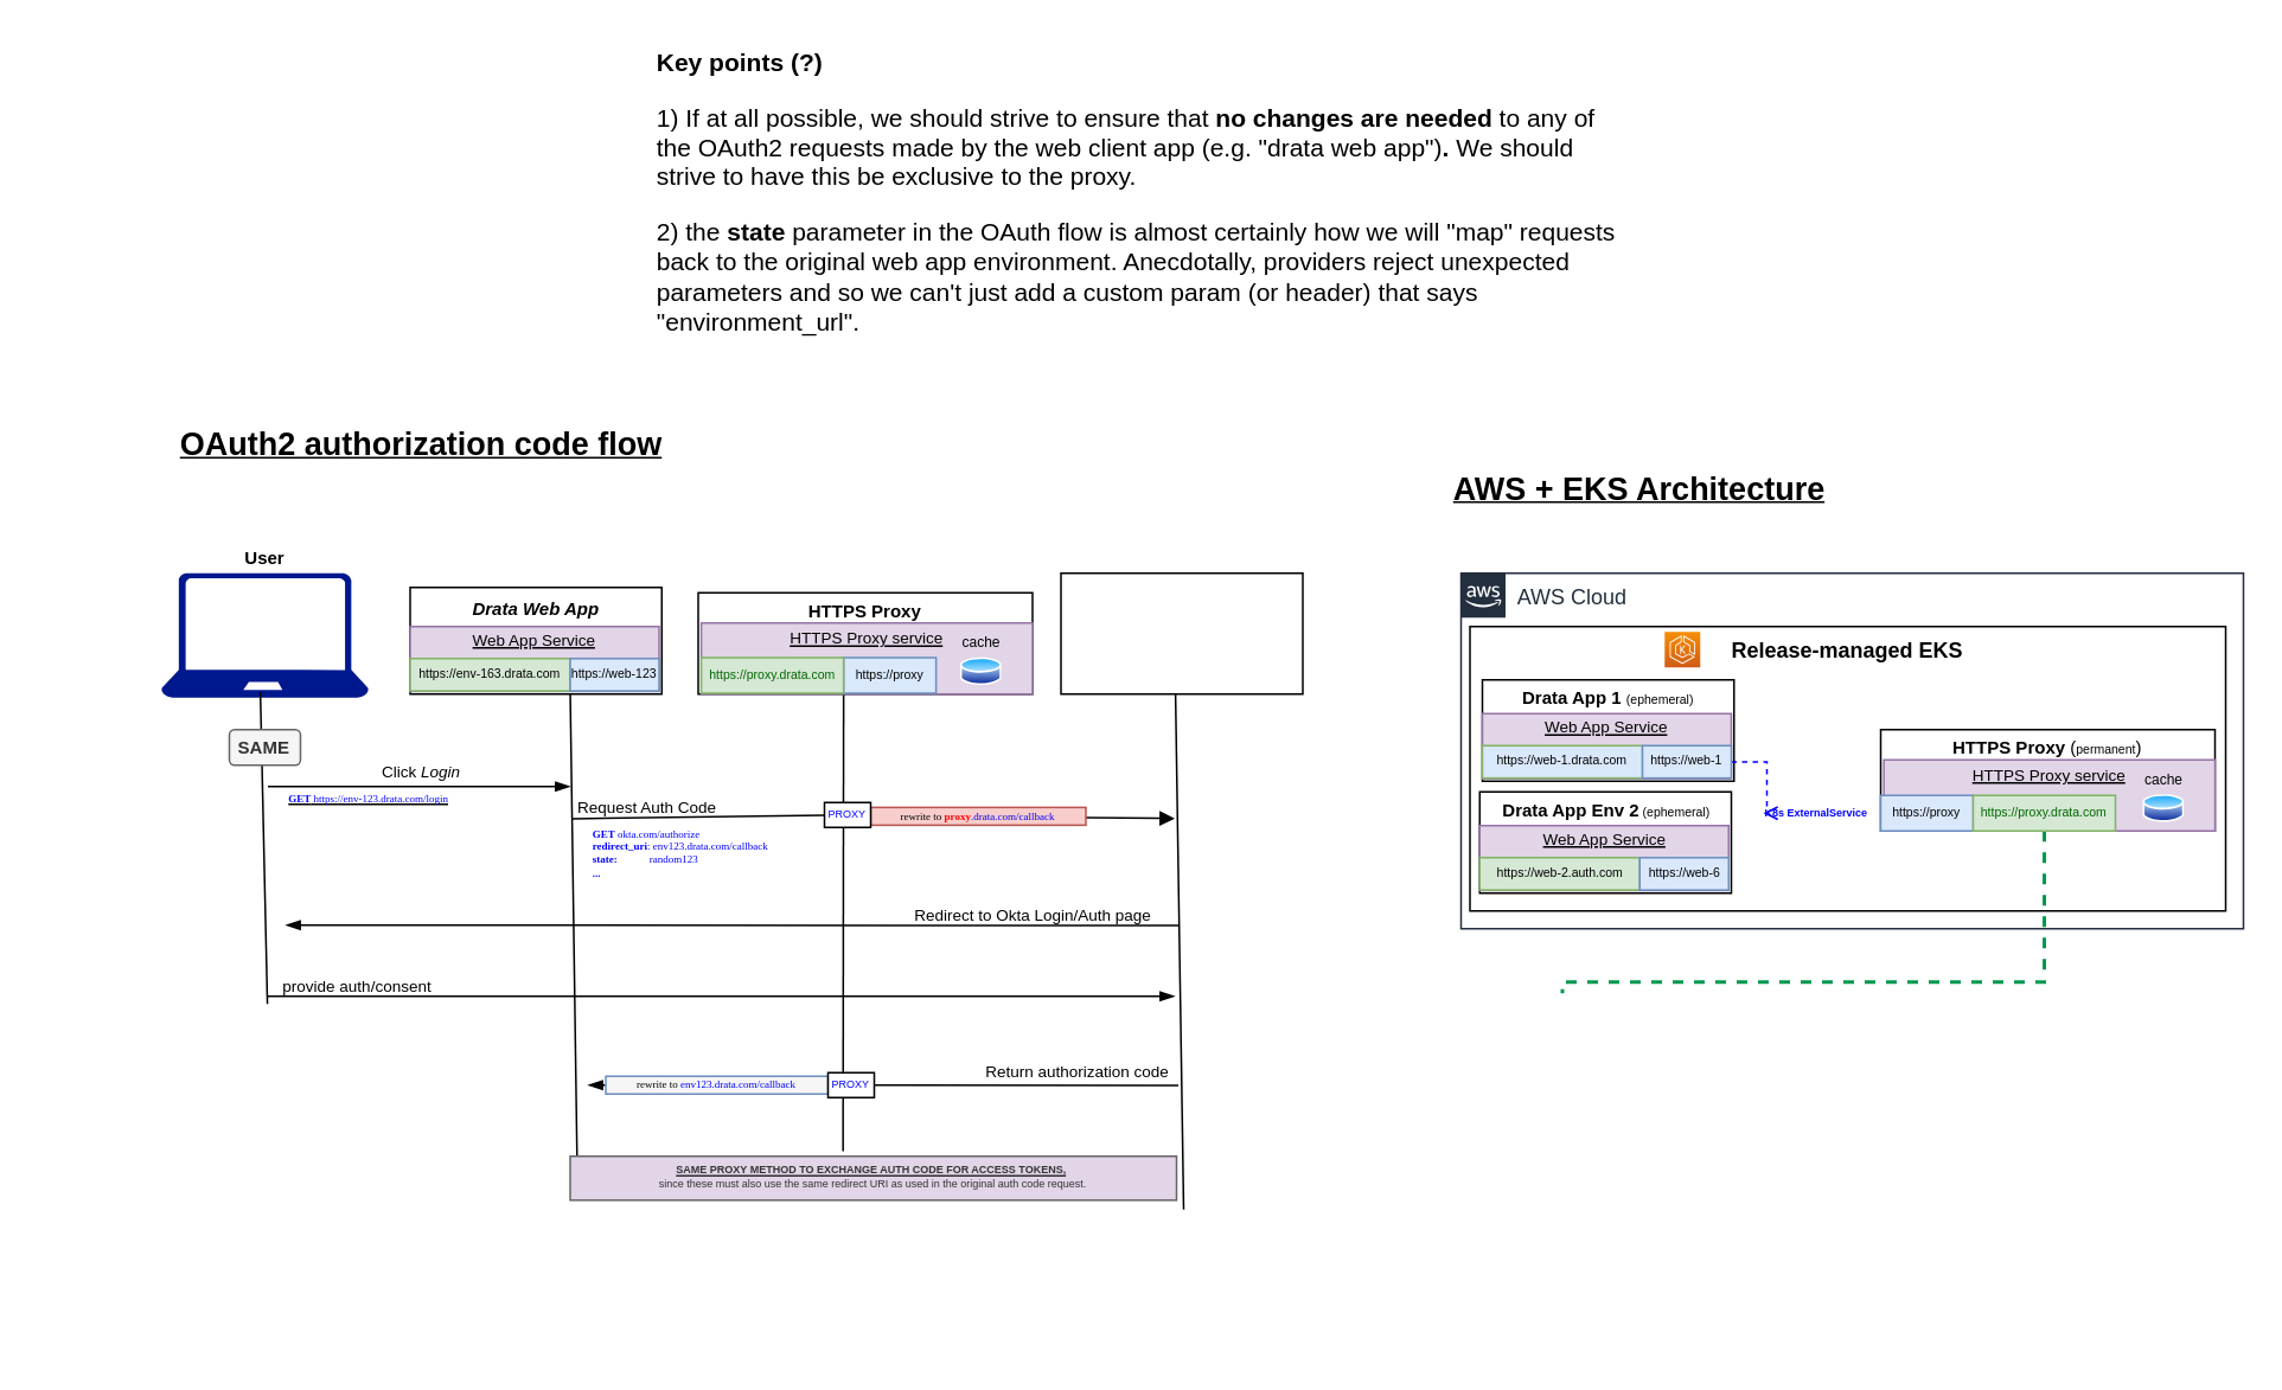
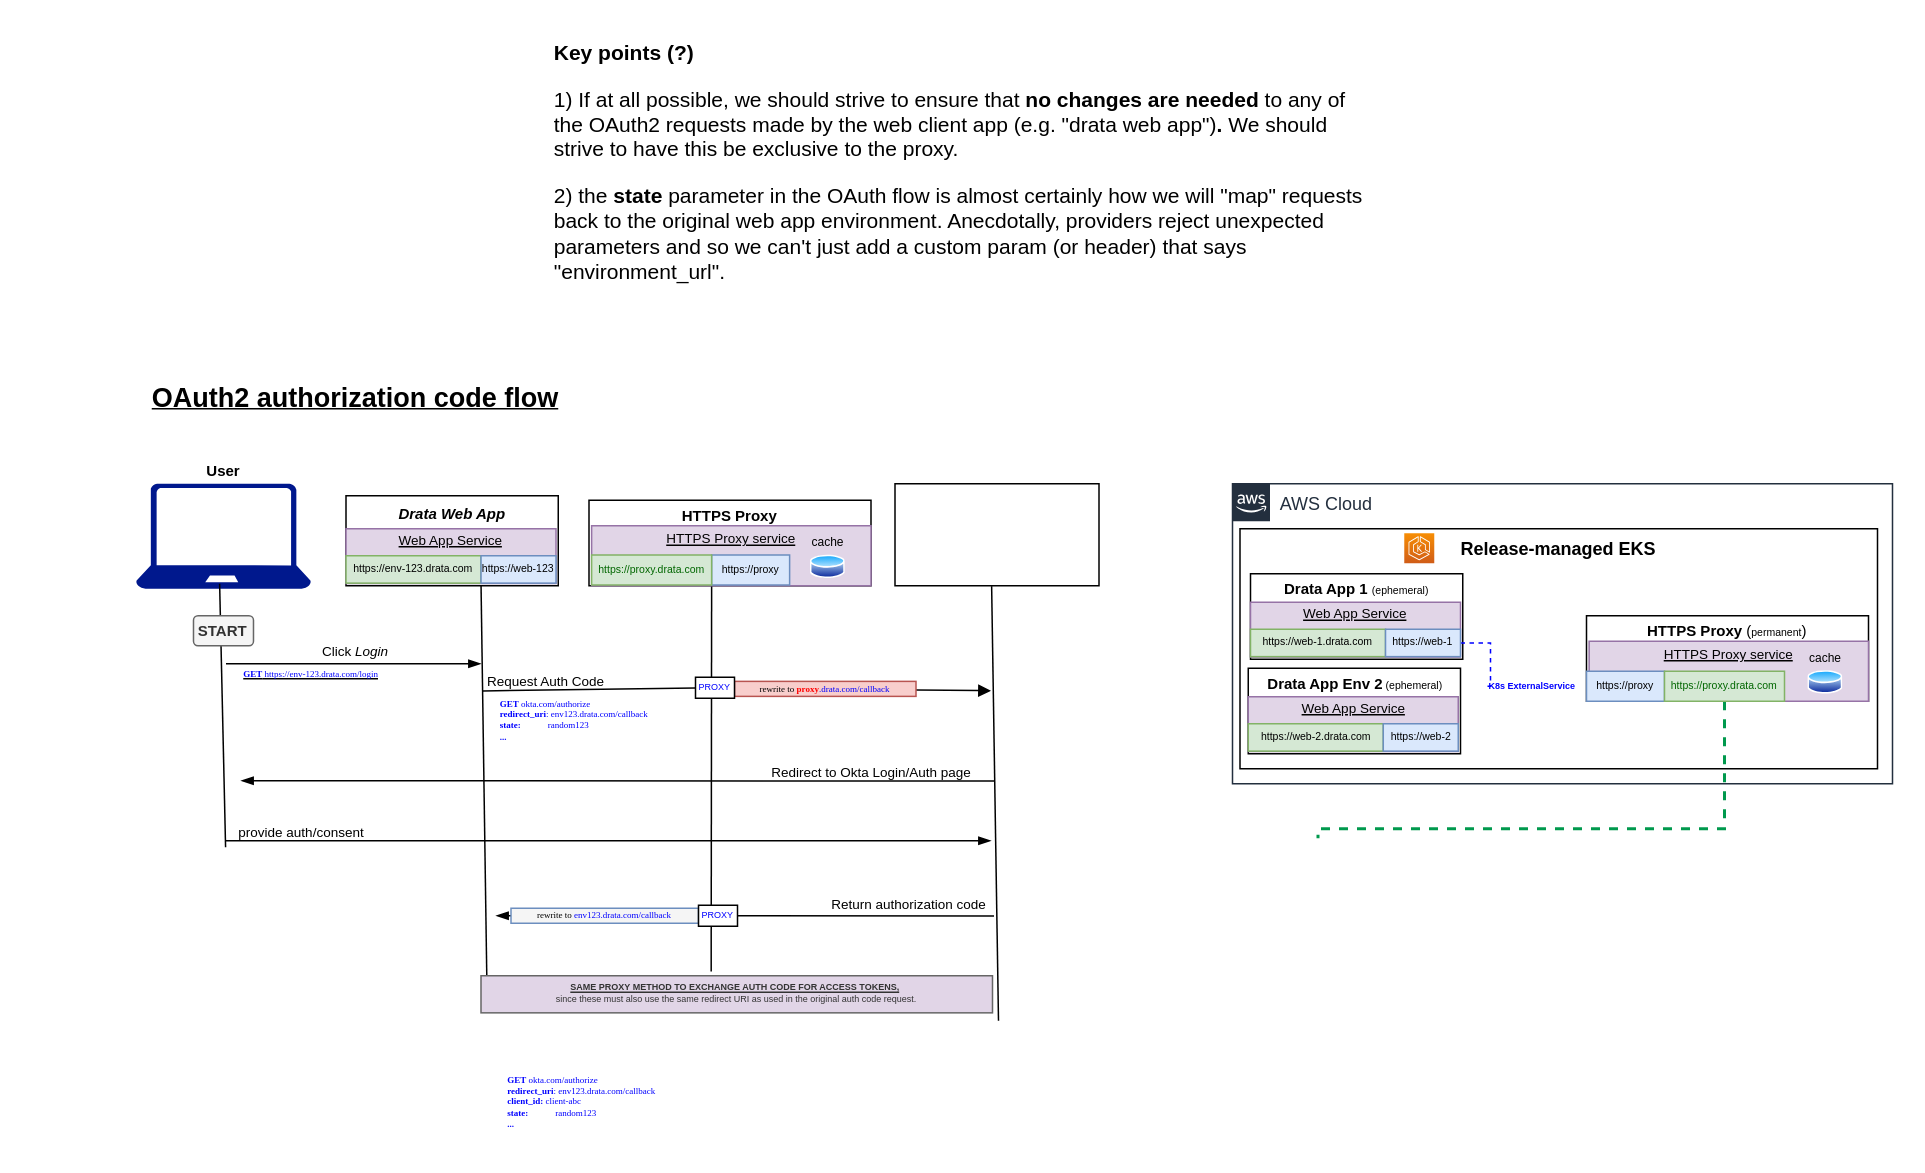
- <mxCell id="59" value="&lt;b&gt;&lt;u&gt;OAuth2 authorization code flow&lt;/u&gt;&lt;/b&gt;" style="text;html=1;strokeColor=none;fillColor=none;align=center;verticalAlign=middle;whiteSpace=wrap;rounded=0;labelBackgroundColor=none;fontSize=18;fontColor=#000000;" parent="1" vertex="1"><mxGeometry x="20.14" y="235" width="433.33" height="30" as="geometry" /></mxCell>
+ <mxCell id="59" value="&lt;b&gt;&lt;u&gt;OAuth2 authorization code flow&lt;/u&gt;&lt;/b&gt;" style="text;html=1;strokeColor=none;fillColor=none;align=center;verticalAlign=middle;whiteSpace=wrap;rounded=0;labelBackgroundColor=none;fontSize=18;fontColor=#000000;" parent="1" vertex="1"><mxGeometry x="20.14" y="250" width="433.33" height="30" as="geometry" /></mxCell>
- <mxCell id="60" value="&lt;b&gt;&lt;u&gt;AWS + EKS Architecture&lt;/u&gt;&lt;/b&gt;" style="text;html=1;strokeColor=none;fillColor=none;align=center;verticalAlign=middle;whiteSpace=wrap;rounded=0;labelBackgroundColor=none;fontSize=18;fontColor=#000000;" parent="1" vertex="1"><mxGeometry x="810" y="260" width="223.33" height="30" as="geometry" /></mxCell>
- <mxCell id="55" value="&lt;font style=&quot;font-size: 7px;&quot;&gt;&lt;span&gt;https://env-163.drata.com&lt;/span&gt;&lt;/font&gt;" style="rounded=0;whiteSpace=wrap;html=1;labelBackgroundColor=none;fontFamily=Helvetica;fontSize=6;fontStyle=0;fillColor=#d5e8d4;strokeColor=#82b366;verticalAlign=middle;labelPosition=center;verticalLabelPosition=middle;align=center;fontColor=default;" parent="1" vertex="1"><mxGeometry x="230" y="370" width="90.01" height="18.25" as="geometry" /></mxCell>
+ <mxCell id="55" value="&lt;font style=&quot;font-size: 7px;&quot;&gt;&lt;span&gt;https://env-123.drata.com&lt;/span&gt;&lt;/font&gt;" style="rounded=0;whiteSpace=wrap;html=1;labelBackgroundColor=none;fontFamily=Helvetica;fontSize=6;fontStyle=0;fillColor=#d5e8d4;strokeColor=#82b366;verticalAlign=middle;labelPosition=center;verticalLabelPosition=middle;align=center;fontColor=default;" parent="1" vertex="1"><mxGeometry x="230" y="370" width="90.01" height="18.25" as="geometry" /></mxCell>
- <mxCell id="57" value="&lt;b&gt;&lt;font style=&quot;font-size: 10px;&quot;&gt;SAME&lt;/font&gt;&lt;/b&gt;" style="rounded=1;whiteSpace=wrap;html=1;labelBackgroundColor=none;fontSize=6;fillColor=#f5f5f5;strokeColor=#666666;fontColor=#333333;" parent="1" vertex="1"><mxGeometry x="128.33" y="410" width="40" height="20" as="geometry" /></mxCell>
+ <mxCell id="57" value="&lt;b&gt;&lt;font style=&quot;font-size: 10px;&quot;&gt;START&lt;/font&gt;&lt;/b&gt;" style="rounded=1;whiteSpace=wrap;html=1;labelBackgroundColor=none;fontSize=6;fillColor=#f5f5f5;strokeColor=#666666;fontColor=#333333;" parent="1" vertex="1"><mxGeometry x="128.33" y="410" width="40" height="20" as="geometry" /></mxCell>
- <mxCell id="35" value="&lt;font style=&quot;font-size: 7px;&quot;&gt;&lt;span&gt;https://web-1.drata.com&lt;/span&gt;&lt;/font&gt;" style="rounded=0;whiteSpace=wrap;html=1;labelBackgroundColor=none;fontFamily=Helvetica;fontSize=6;fontStyle=0;fillColor=#dae8fc;strokeColor=#82b366;verticalAlign=middle;labelPosition=center;verticalLabelPosition=middle;align=center;fontColor=default;" parent="1" vertex="1"><mxGeometry x="833" y="419" width="90.01" height="18.25" as="geometry" /></mxCell>
+ <mxCell id="35" value="&lt;font style=&quot;font-size: 7px;&quot;&gt;&lt;span&gt;https://web-1.drata.com&lt;/span&gt;&lt;/font&gt;" style="rounded=0;whiteSpace=wrap;html=1;labelBackgroundColor=none;fontFamily=Helvetica;fontSize=6;fontStyle=0;fillColor=#d5e8d4;strokeColor=#82b366;verticalAlign=middle;labelPosition=center;verticalLabelPosition=middle;align=center;fontColor=default;" parent="1" vertex="1"><mxGeometry x="833" y="419" width="90.01" height="18.25" as="geometry" /></mxCell>
- <mxCell id="36" style="edgeStyle=orthogonalEdgeStyle;rounded=0;orthogonalLoop=1;jettySize=auto;html=1;entryX=0;entryY=0.5;entryDx=0;entryDy=0;dashed=1;fontSize=10;fontColor=#0000FF;endArrow=open;endFill=0;strokeColor=#0000FF;" parent="1" source="37" target="32" edge="1"><mxGeometry relative="1" as="geometry" /></mxCell>
+ <mxCell id="36" style="edgeStyle=orthogonalEdgeStyle;rounded=0;orthogonalLoop=1;jettySize=auto;html=1;entryX=0;entryY=0.5;entryDx=0;entryDy=0;dashed=1;fontSize=10;fontColor=#0000FF;endArrow=none;endFill=0;strokeColor=#0000FF;" parent="1" source="37" target="32" edge="1"><mxGeometry relative="1" as="geometry" /></mxCell>
- <mxCell id="46" value="&lt;font style=&quot;font-size: 7px;&quot;&gt;&lt;span&gt;https://web-2.auth.com&lt;/span&gt;&lt;/font&gt;" style="rounded=0;whiteSpace=wrap;html=1;labelBackgroundColor=none;fontFamily=Helvetica;fontSize=6;fontStyle=0;fillColor=#d5e8d4;strokeColor=#82b366;verticalAlign=middle;labelPosition=center;verticalLabelPosition=middle;align=center;fontColor=default;" parent="1" vertex="1"><mxGeometry x="831.5" y="482" width="90.01" height="18.25" as="geometry" /></mxCell>
+ <mxCell id="46" value="&lt;font style=&quot;font-size: 7px;&quot;&gt;&lt;span&gt;https://web-2.drata.com&lt;/span&gt;&lt;/font&gt;" style="rounded=0;whiteSpace=wrap;html=1;labelBackgroundColor=none;fontFamily=Helvetica;fontSize=6;fontStyle=0;fillColor=#d5e8d4;strokeColor=#82b366;verticalAlign=middle;labelPosition=center;verticalLabelPosition=middle;align=center;fontColor=default;" parent="1" vertex="1"><mxGeometry x="831.5" y="482" width="90.01" height="18.25" as="geometry" /></mxCell>
- <mxCell id="47" value="&lt;font style=&quot;font-size: 7px;&quot;&gt;&lt;span&gt;https://web-6&lt;/span&gt;&lt;/font&gt;" style="rounded=0;whiteSpace=wrap;html=1;labelBackgroundColor=none;fontFamily=Helvetica;fontSize=6;fontStyle=0;fillColor=#dae8fc;strokeColor=#6c8ebf;verticalAlign=middle;labelPosition=center;verticalLabelPosition=middle;align=center;" parent="1" vertex="1"><mxGeometry x="921.51" y="482" width="49.99" height="18.25" as="geometry" /></mxCell>
+ <mxCell id="47" value="&lt;font style=&quot;font-size: 7px;&quot;&gt;&lt;span&gt;https://web-2&lt;/span&gt;&lt;/font&gt;" style="rounded=0;whiteSpace=wrap;html=1;labelBackgroundColor=none;fontFamily=Helvetica;fontSize=6;fontStyle=0;fillColor=#dae8fc;strokeColor=#6c8ebf;verticalAlign=middle;labelPosition=center;verticalLabelPosition=middle;align=center;" parent="1" vertex="1"><mxGeometry x="921.51" y="482" width="49.99" height="18.25" as="geometry" /></mxCell>
+ <mxCell id="62" value="&lt;font color=&quot;#0000ff&quot;&gt;&lt;font style=&quot;font-size: 6px;&quot;&gt;&lt;span style=&quot;font-size: 6px;&quot;&gt;&lt;b&gt;GET&lt;/b&gt; okta.com/authorize&lt;br&gt;&lt;/span&gt;&lt;/font&gt;&lt;/font&gt;&lt;b style=&quot;color: rgb(0, 0, 255);&quot;&gt;redirect_uri&lt;/b&gt;&lt;span style=&quot;color: rgb(0, 0, 255);&quot;&gt;: env123.drata.com/callback&lt;/span&gt;&lt;br style=&quot;color: rgb(0, 0, 255);&quot;&gt;&lt;span style=&quot;color: rgb(0, 0, 255);&quot;&gt;&lt;b&gt;client_id: &lt;/b&gt;client-abc&lt;br&gt;&lt;b&gt;state:&lt;/b&gt;&lt;/span&gt;&lt;span style=&quot;color: rgb(0, 0, 255);&quot;&gt;&amp;nbsp; &amp;nbsp; &amp;nbsp; &amp;nbsp; &amp;nbsp; &amp;nbsp;&amp;nbsp;&lt;/span&gt;&lt;font style=&quot;color: rgb(0, 0, 255);&quot;&gt;random123&lt;br&gt;&lt;b&gt;...&lt;/b&gt;&lt;/font&gt;&lt;font color=&quot;#0000ff&quot;&gt;&lt;font style=&quot;font-size: 6px;&quot;&gt;&lt;br&gt;&lt;/font&gt;&lt;/font&gt;" style="text;html=1;strokeColor=none;fillColor=none;align=left;verticalAlign=top;whiteSpace=wrap;rounded=0;fontFamily=Verdana;fontSize=6;fontStyle=0" parent="1" vertex="1"><mxGeometry x="336" y="710" width="194" height="50" as="geometry" /></mxCell>
